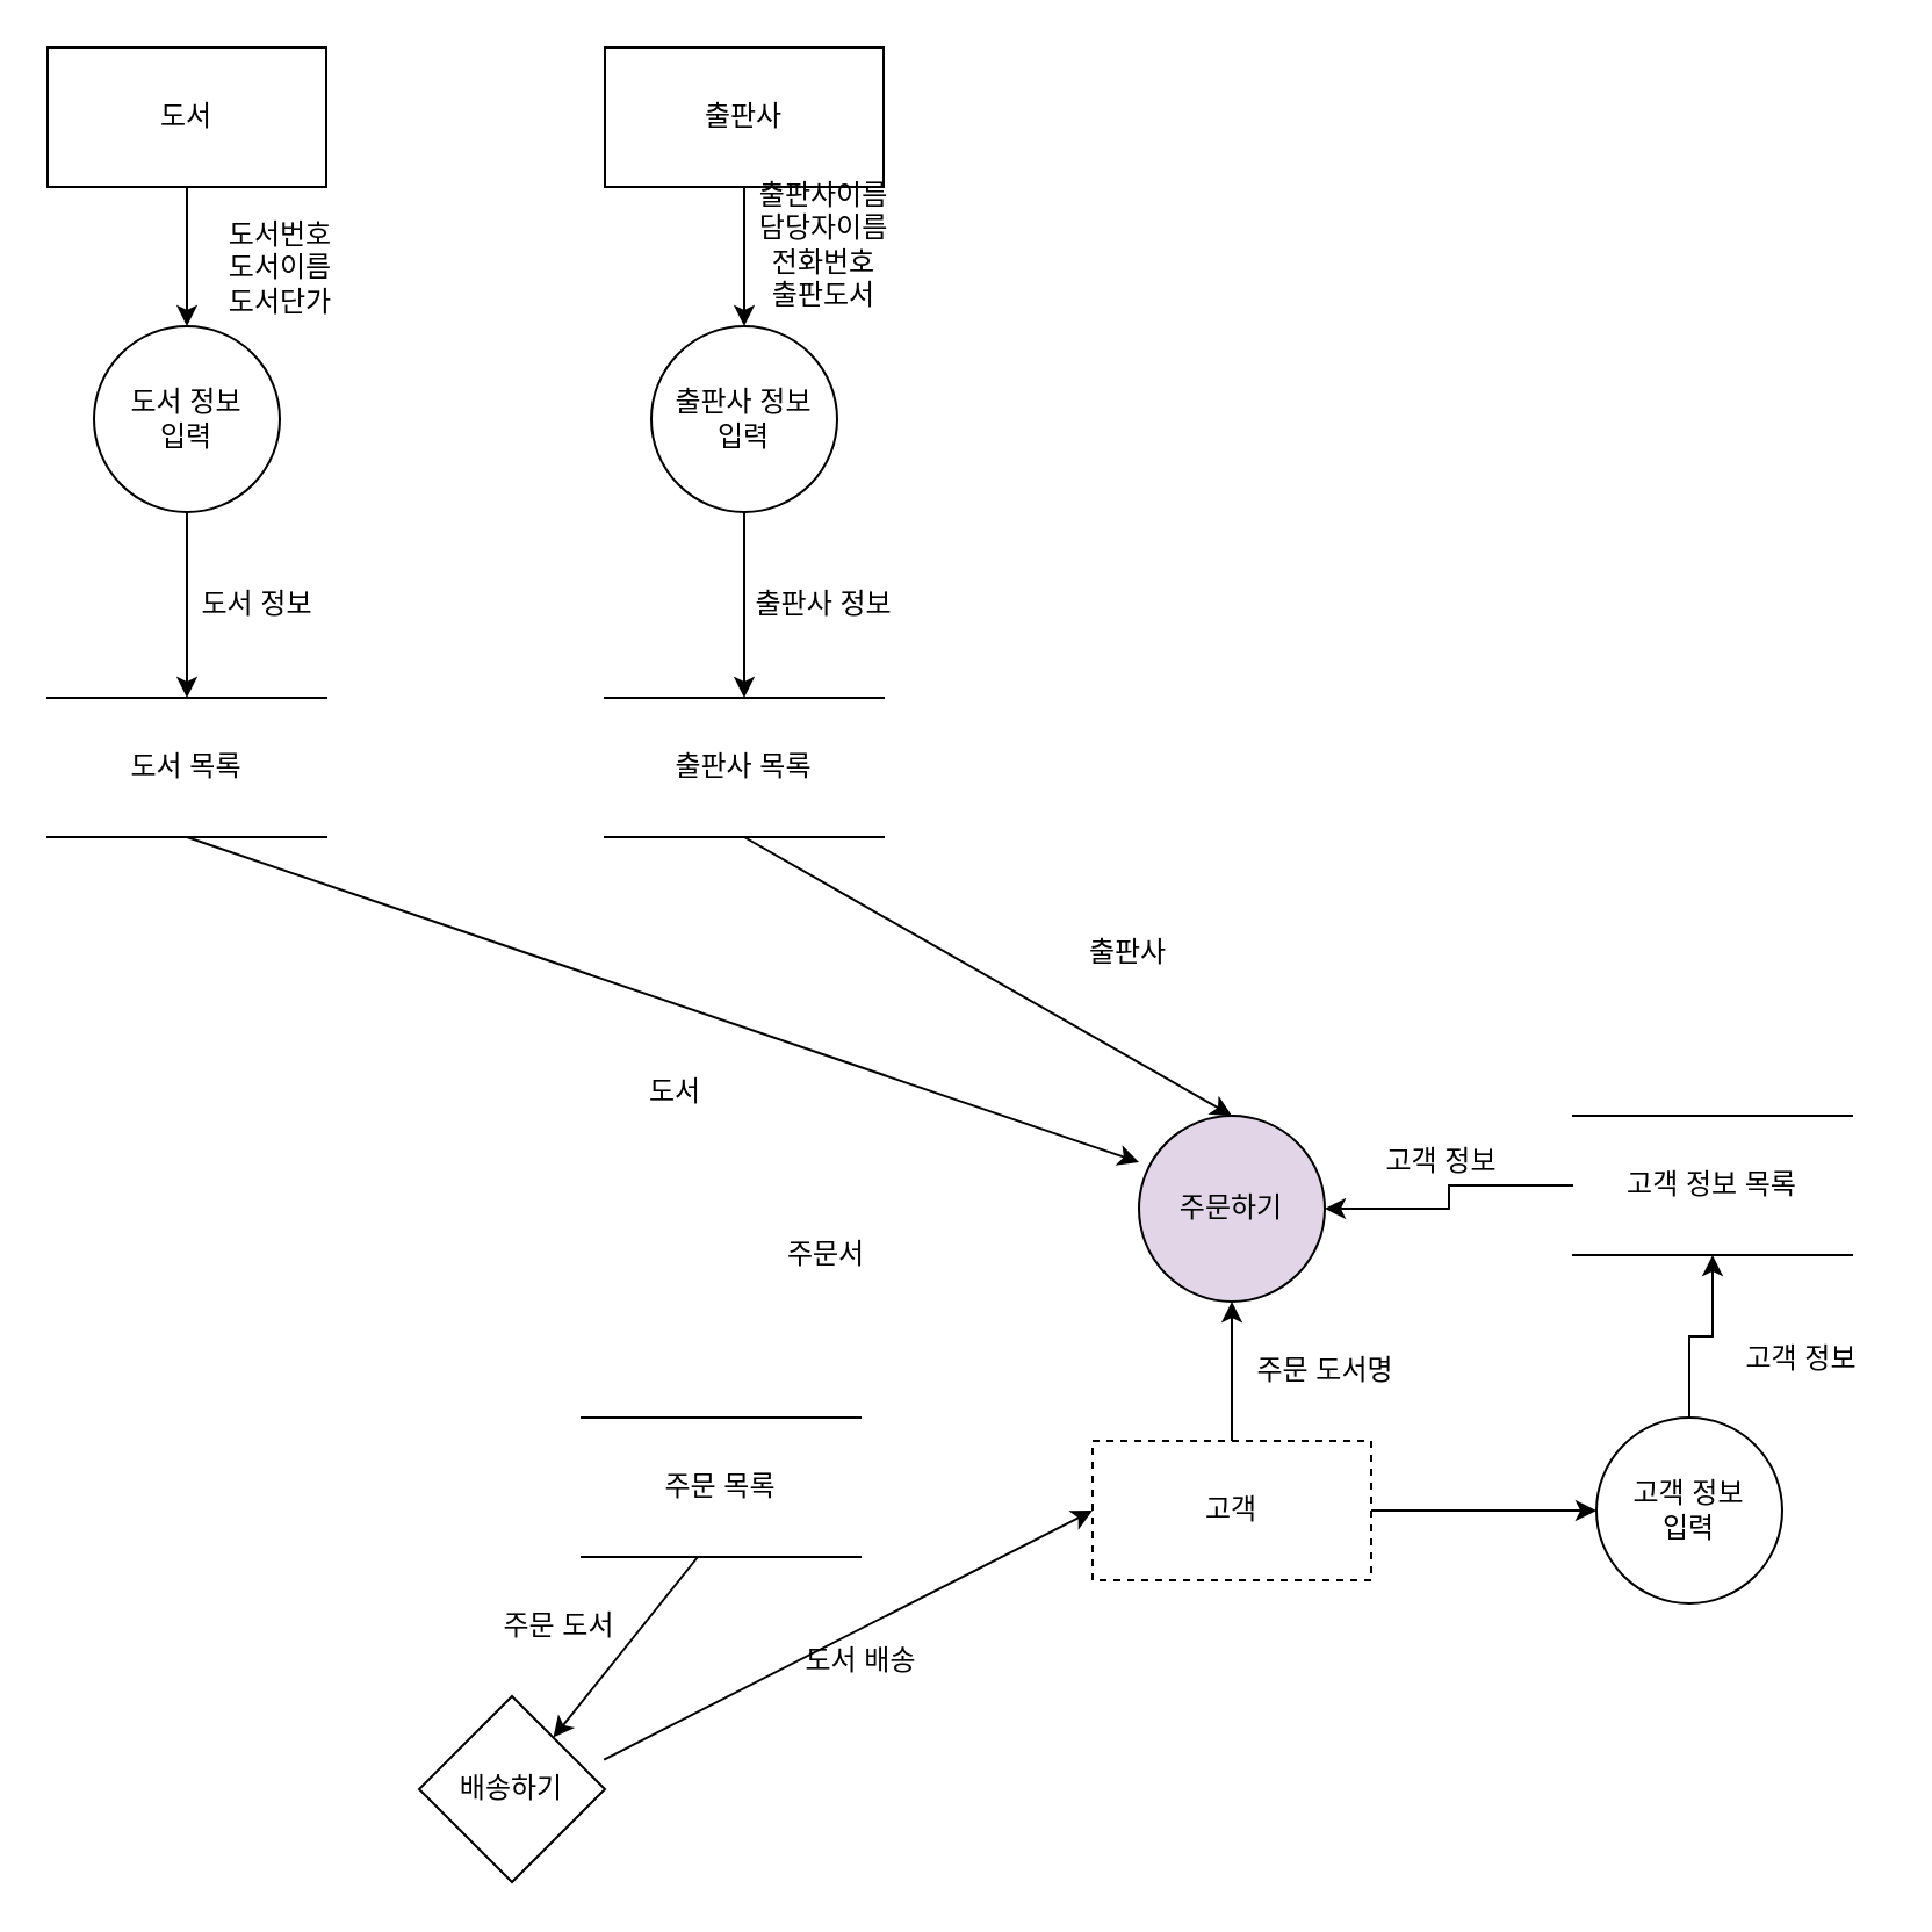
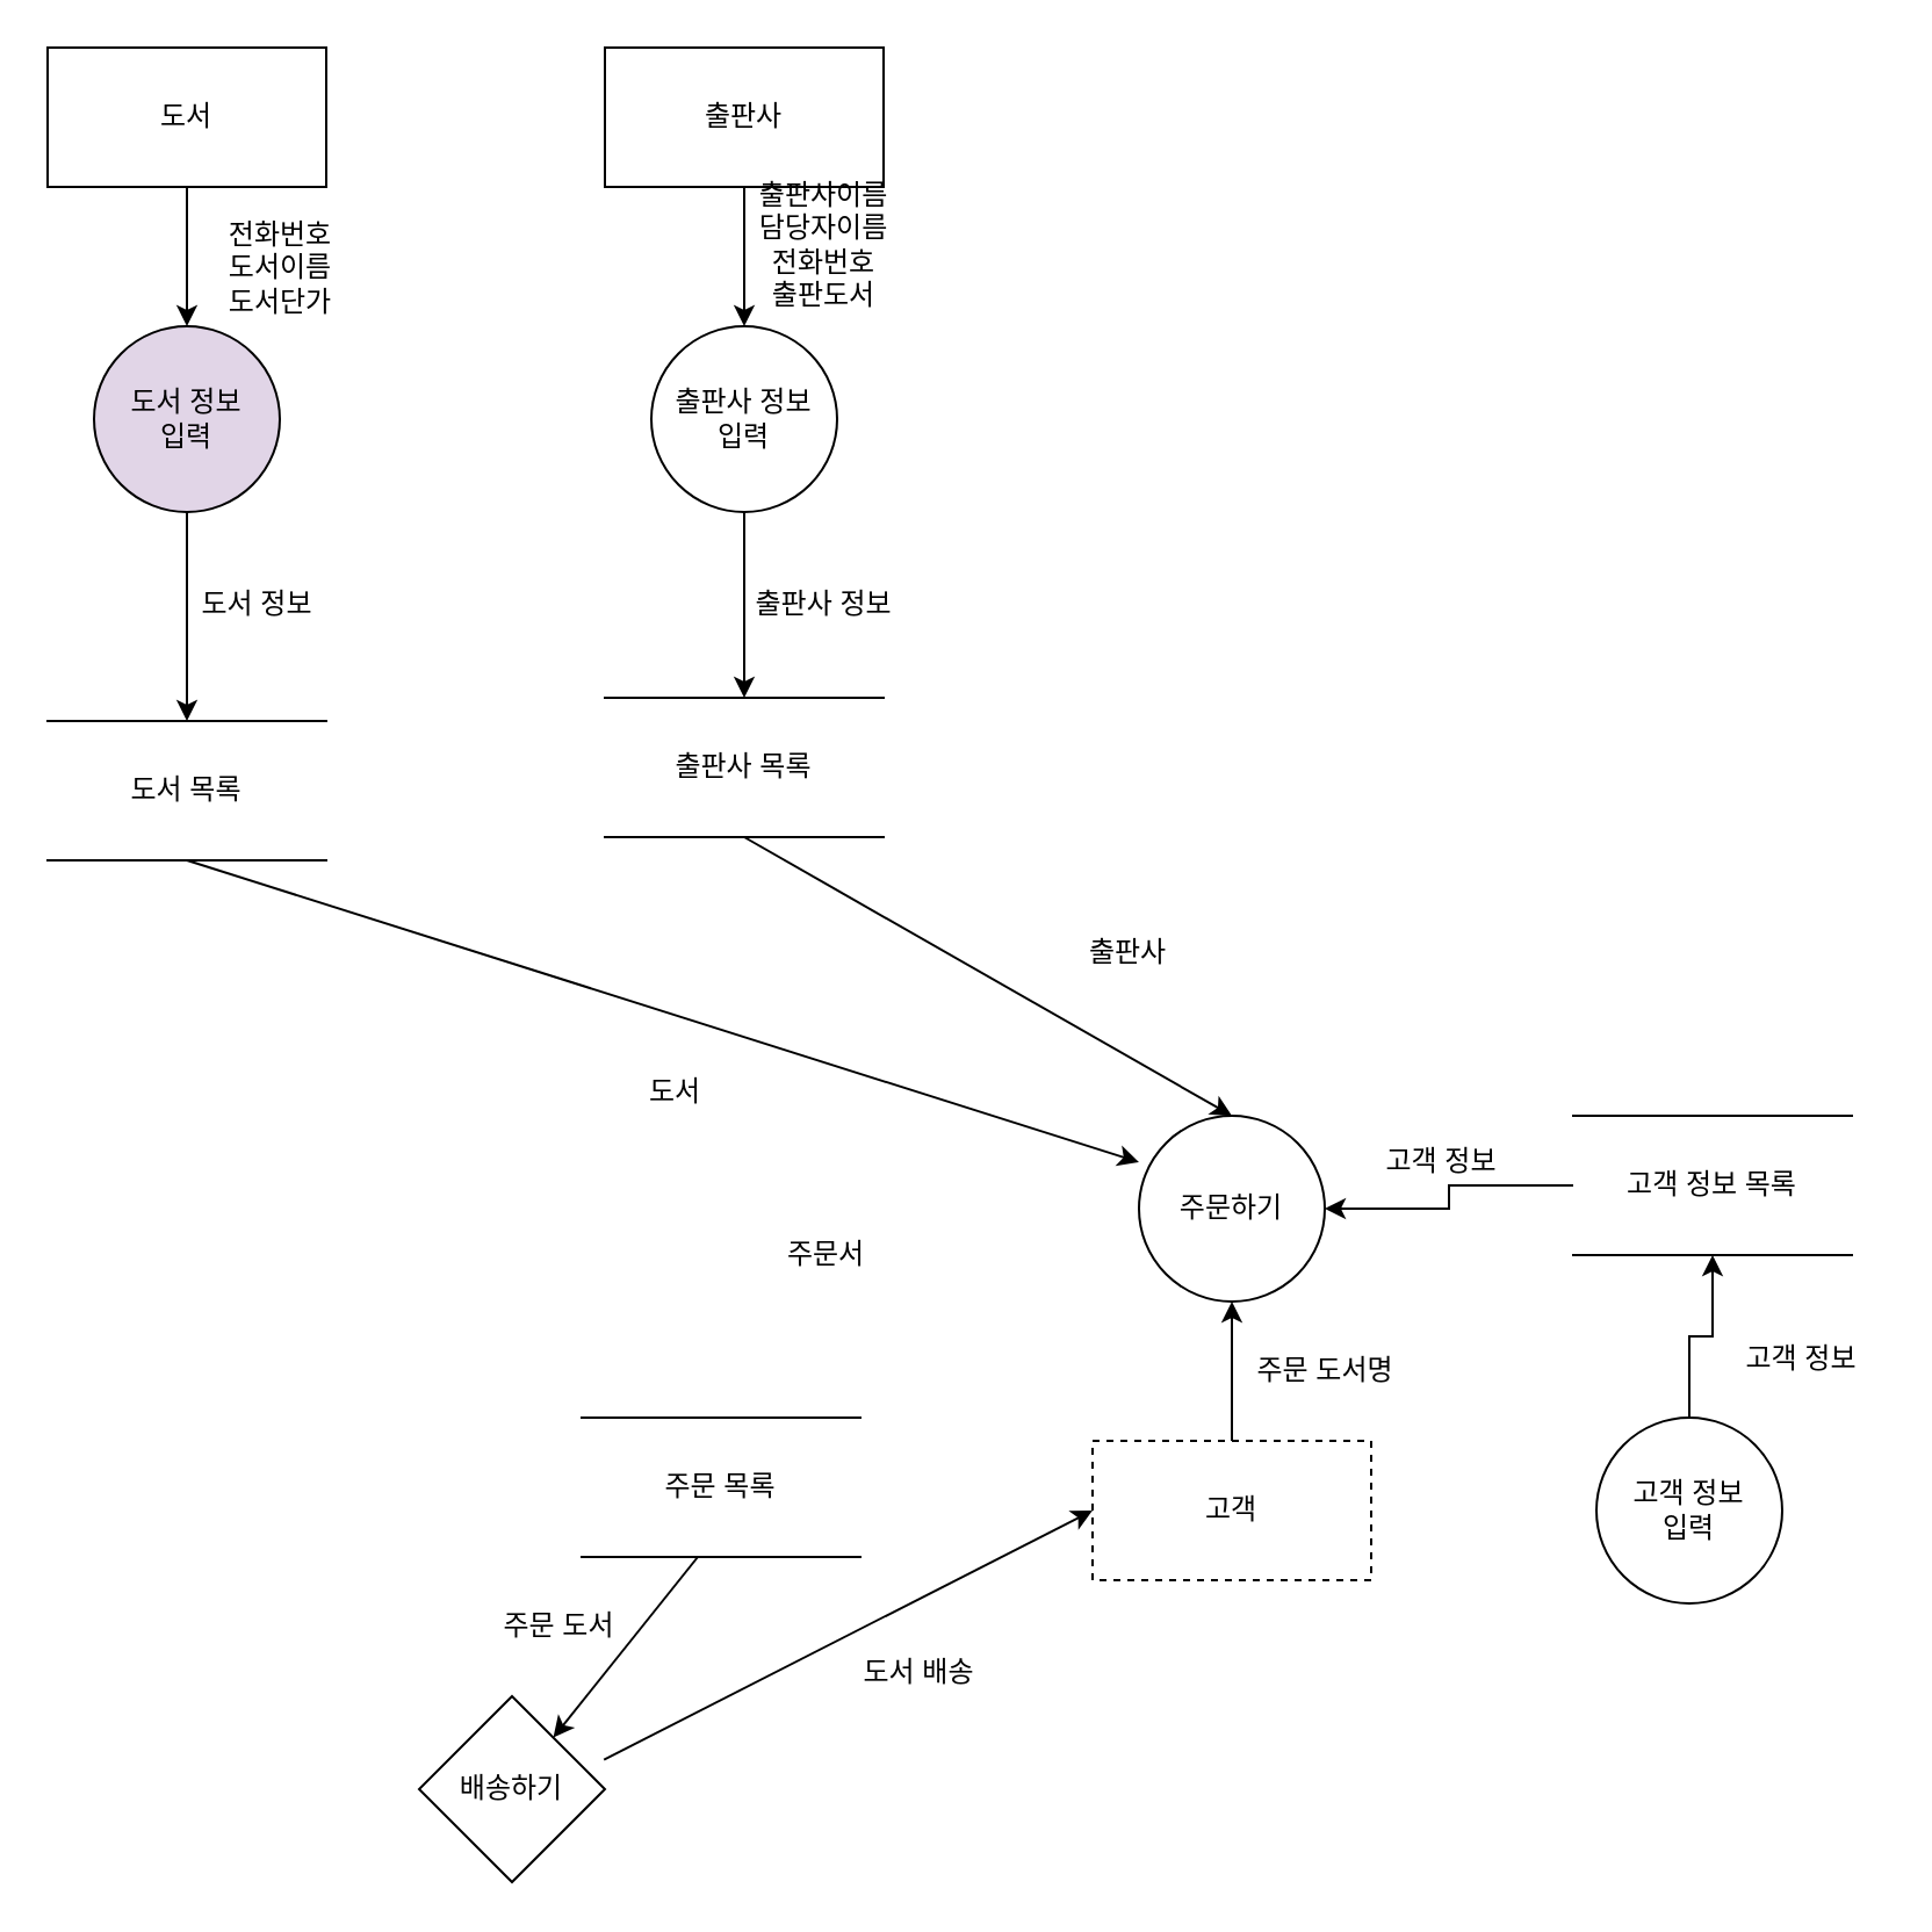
- <mxCell id="13" value="도서번호&lt;br&gt;도서이름&lt;br&gt;도서단가" style="text;html=1;align=center;verticalAlign=middle;resizable=0;points=[];autosize=1;" vertex="1" parent="1"><mxGeometry x="90" y="90" width="60" height="50" as="geometry" /></mxCell>
+ <mxCell id="13" value="전화번호&lt;br&gt;도서이름&lt;br&gt;도서단가" style="text;html=1;align=center;verticalAlign=middle;resizable=0;points=[];autosize=1;" vertex="1" parent="1"><mxGeometry x="90" y="90" width="60" height="50" as="geometry" /></mxCell>
- <mxCell id="12" value="도서 정보&lt;br&gt;입력" style="ellipse;whiteSpace=wrap;html=1;aspect=fixed;" vertex="1" parent="1"><mxGeometry x="40" y="140" width="80" height="80" as="geometry" /></mxCell>
+ <mxCell id="12" value="도서 정보&lt;br&gt;입력" style="ellipse;whiteSpace=wrap;html=1;aspect=fixed;fillColor=#e1d5e7;" vertex="1" parent="1"><mxGeometry x="40" y="140" width="80" height="80" as="geometry" /></mxCell>
- <mxCell id="18" value="도서 목록" style="shape=partialRectangle;whiteSpace=wrap;html=1;left=0;right=0;fillColor=none;" vertex="1" parent="1"><mxGeometry x="20" y="300" width="120" height="60" as="geometry" /></mxCell>
+ <mxCell id="18" value="도서 목록" style="shape=partialRectangle;whiteSpace=wrap;html=1;left=0;right=0;fillColor=none;" vertex="1" parent="1"><mxGeometry x="20" y="310" width="120" height="60" as="geometry" /></mxCell>
- <mxCell id="27" value="주문하기" style="ellipse;whiteSpace=wrap;html=1;aspect=fixed;fillColor=#e1d5e7;" vertex="1" parent="1"><mxGeometry x="490" y="480" width="80" height="80" as="geometry" /></mxCell>
+ <mxCell id="27" value="주문하기" style="ellipse;whiteSpace=wrap;html=1;aspect=fixed;" vertex="1" parent="1"><mxGeometry x="490" y="480" width="80" height="80" as="geometry" /></mxCell>
- <mxCell id="5" style="edgeStyle=orthogonalEdgeStyle;rounded=0;orthogonalLoop=1;jettySize=auto;html=1;" edge="1" parent="1" source="6" target="8"><mxGeometry relative="1" as="geometry" /></mxCell>
- <mxCell id="33" value="도서 배송" style="text;html=1;align=center;verticalAlign=middle;resizable=0;points=[];autosize=1;" vertex="1" parent="1"><mxGeometry x="335" y="705" width="70" height="20" as="geometry" /></mxCell>
+ <mxCell id="33" value="도서 배송" style="text;html=1;align=center;verticalAlign=middle;resizable=0;points=[];autosize=1;" vertex="1" parent="1"><mxGeometry x="360" y="710" width="70" height="20" as="geometry" /></mxCell>
